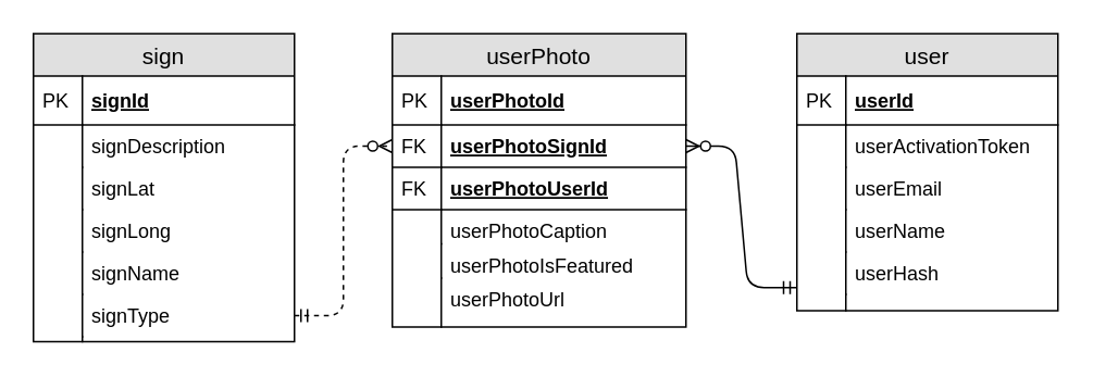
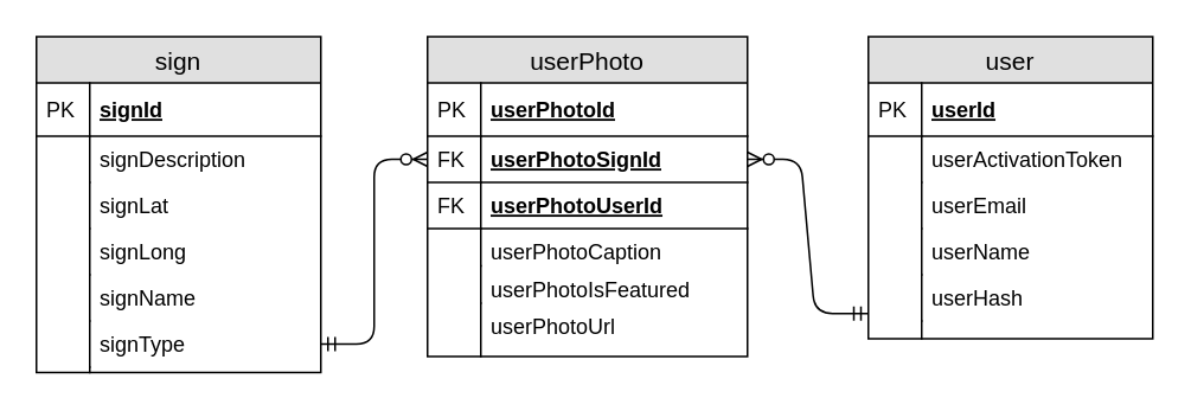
- <mxCell id="43" value="" style="edgeStyle=entityRelationEdgeStyle;fontSize=12;html=1;endArrow=ERzeroToMany;startArrow=ERmandOne;exitX=1;exitY=0.5;exitDx=0;exitDy=0;entryX=0;entryY=0.5;entryDx=0;entryDy=0;dashed=1;" parent="1" source="13" target="33" edge="1"><mxGeometry width="100" height="100" relative="1" as="geometry"><mxPoint x="179.4" y="219.4" as="sourcePoint" /><mxPoint x="240.2" y="253" as="targetPoint" /></mxGeometry></mxCell>
+ <mxCell id="43" value="" style="edgeStyle=entityRelationEdgeStyle;fontSize=12;html=1;endArrow=ERzeroToMany;startArrow=ERmandOne;exitX=1;exitY=0.5;exitDx=0;exitDy=0;entryX=0;entryY=0.5;entryDx=0;entryDy=0;" parent="1" source="13" target="33" edge="1"><mxGeometry width="100" height="100" relative="1" as="geometry"><mxPoint x="179.4" y="219.4" as="sourcePoint" /><mxPoint x="240.2" y="253" as="targetPoint" /></mxGeometry></mxCell>
